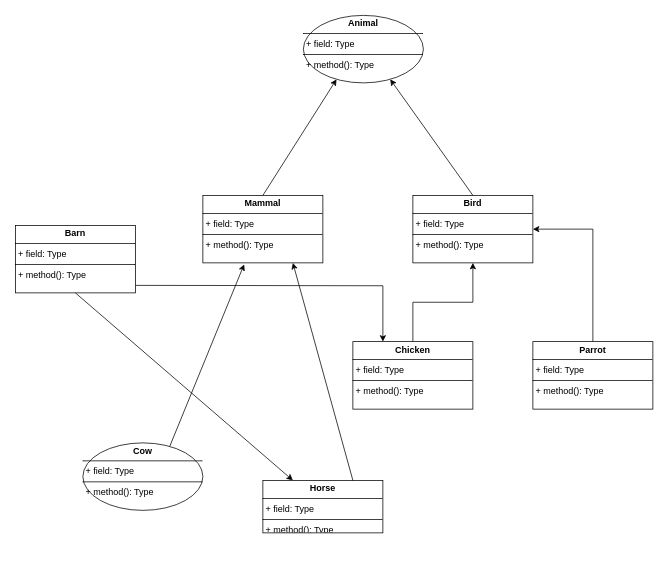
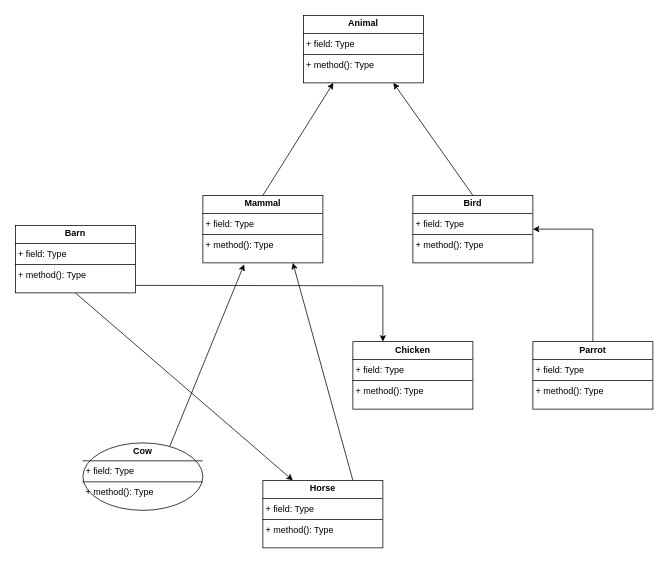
- <mxCell id="2" value="&lt;p style=&quot;margin:0px;margin-top:4px;text-align:center;&quot;&gt;&lt;b&gt;Animal&lt;/b&gt;&lt;/p&gt;&lt;hr size=&quot;1&quot; style=&quot;border-style:solid;&quot;&gt;&lt;p style=&quot;margin:0px;margin-left:4px;&quot;&gt;+ field: Type&lt;/p&gt;&lt;hr size=&quot;1&quot; style=&quot;border-style:solid;&quot;&gt;&lt;p style=&quot;margin:0px;margin-left:4px;&quot;&gt;+ method(): Type&lt;/p&gt;" style="ellipse;verticalAlign=top;align=left;overflow=fill;html=1;whiteSpace=wrap;" parent="1" vertex="1"><mxGeometry x="404" y="20" width="160" height="90" as="geometry" /></mxCell>
+ <mxCell id="2" value="&lt;p style=&quot;margin:0px;margin-top:4px;text-align:center;&quot;&gt;&lt;b&gt;Animal&lt;/b&gt;&lt;/p&gt;&lt;hr size=&quot;1&quot; style=&quot;border-style:solid;&quot;&gt;&lt;p style=&quot;margin:0px;margin-left:4px;&quot;&gt;+ field: Type&lt;/p&gt;&lt;hr size=&quot;1&quot; style=&quot;border-style:solid;&quot;&gt;&lt;p style=&quot;margin:0px;margin-left:4px;&quot;&gt;+ method(): Type&lt;/p&gt;" style="verticalAlign=top;align=left;overflow=fill;html=1;whiteSpace=wrap;" parent="1" vertex="1"><mxGeometry x="404" y="20" width="160" height="90" as="geometry" /></mxCell>
- <mxCell id="11" value="" style="edgeStyle=orthogonalEdgeStyle;rounded=0;orthogonalLoop=1;jettySize=auto;html=1;" parent="1" source="12" target="5" edge="1"><mxGeometry relative="1" as="geometry" /></mxCell>
- <mxCell id="8" value="&lt;p style=&quot;margin:0px;margin-top:4px;text-align:center;&quot;&gt;&lt;b&gt;Horse&lt;/b&gt;&lt;/p&gt;&lt;hr size=&quot;1&quot; style=&quot;border-style:solid;&quot;&gt;&lt;p style=&quot;margin:0px;margin-left:4px;&quot;&gt;+ field: Type&lt;/p&gt;&lt;hr size=&quot;1&quot; style=&quot;border-style:solid;&quot;&gt;&lt;p style=&quot;margin:0px;margin-left:4px;&quot;&gt;+ method(): Type&lt;/p&gt;" style="verticalAlign=top;align=left;overflow=fill;html=1;whiteSpace=wrap;" parent="1" vertex="1"><mxGeometry x="350" y="640" width="160" height="70" as="geometry" /></mxCell>
+ <mxCell id="8" value="&lt;p style=&quot;margin:0px;margin-top:4px;text-align:center;&quot;&gt;&lt;b&gt;Horse&lt;/b&gt;&lt;/p&gt;&lt;hr size=&quot;1&quot; style=&quot;border-style:solid;&quot;&gt;&lt;p style=&quot;margin:0px;margin-left:4px;&quot;&gt;+ field: Type&lt;/p&gt;&lt;hr size=&quot;1&quot; style=&quot;border-style:solid;&quot;&gt;&lt;p style=&quot;margin:0px;margin-left:4px;&quot;&gt;+ method(): Type&lt;/p&gt;" style="verticalAlign=top;align=left;overflow=fill;html=1;whiteSpace=wrap;" parent="1" vertex="1"><mxGeometry x="350" y="640" width="160" height="90" as="geometry" /></mxCell>
